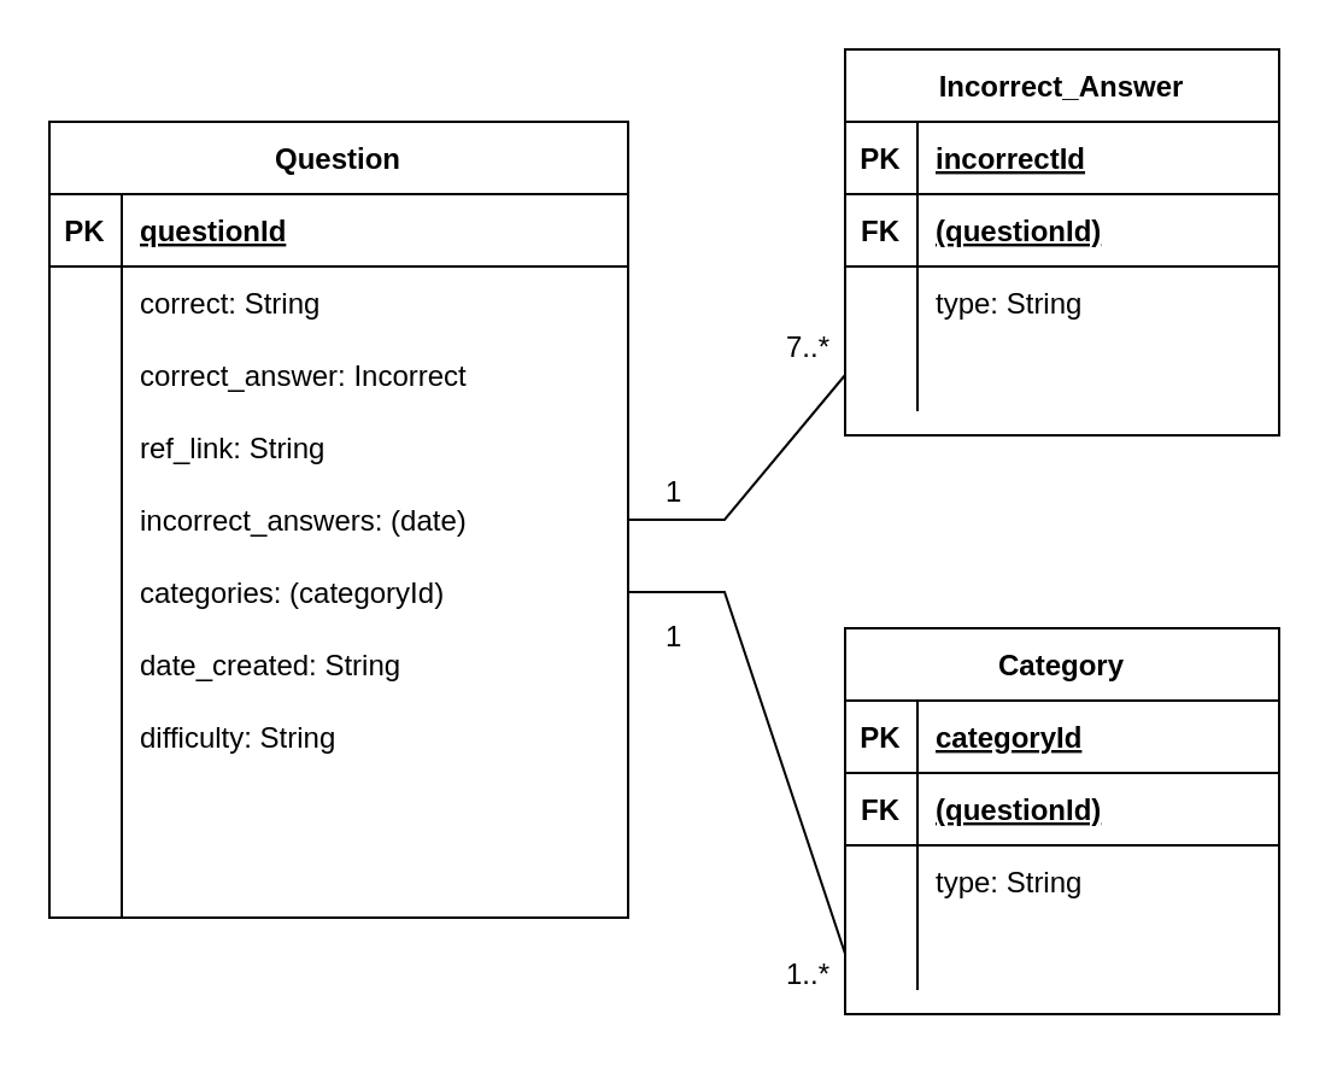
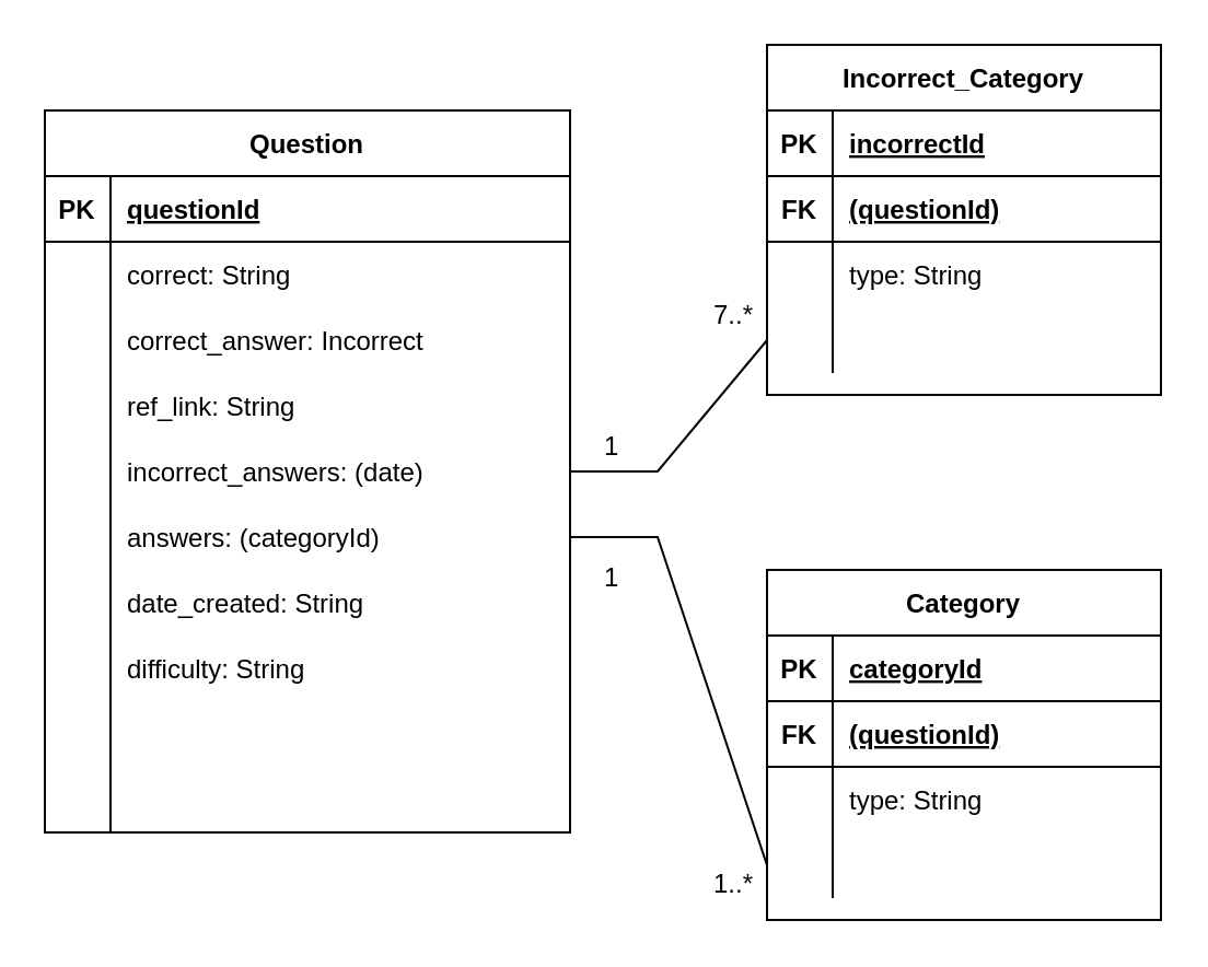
- <mxCell id="46" value="Incorrect_Answer" style="shape=table;startSize=30;container=1;collapsible=1;childLayout=tableLayout;fixedRows=1;rowLines=0;fontStyle=1;align=center;resizeLast=1;" vertex="1" parent="1"><mxGeometry x="350" y="20" width="180" height="160" as="geometry" /></mxCell>
+ <mxCell id="46" value="Incorrect_Category" style="shape=table;startSize=30;container=1;collapsible=1;childLayout=tableLayout;fixedRows=1;rowLines=0;fontStyle=1;align=center;resizeLast=1;" vertex="1" parent="1"><mxGeometry x="350" y="20" width="180" height="160" as="geometry" /></mxCell>
- <mxCell id="20" value="categories: (categoryId)" style="shape=partialRectangle;connectable=0;fillColor=none;top=0;left=0;bottom=0;right=0;align=left;spacingLeft=6;overflow=hidden;" vertex="1" parent="18"><mxGeometry x="30" width="210" height="30" as="geometry"><mxRectangle width="210" height="30" as="alternateBounds" /></mxGeometry></mxCell>
+ <mxCell id="20" value="answers: (categoryId)" style="shape=partialRectangle;connectable=0;fillColor=none;top=0;left=0;bottom=0;right=0;align=left;spacingLeft=6;overflow=hidden;" vertex="1" parent="18"><mxGeometry x="30" width="210" height="30" as="geometry"><mxRectangle width="210" height="30" as="alternateBounds" /></mxGeometry></mxCell>
